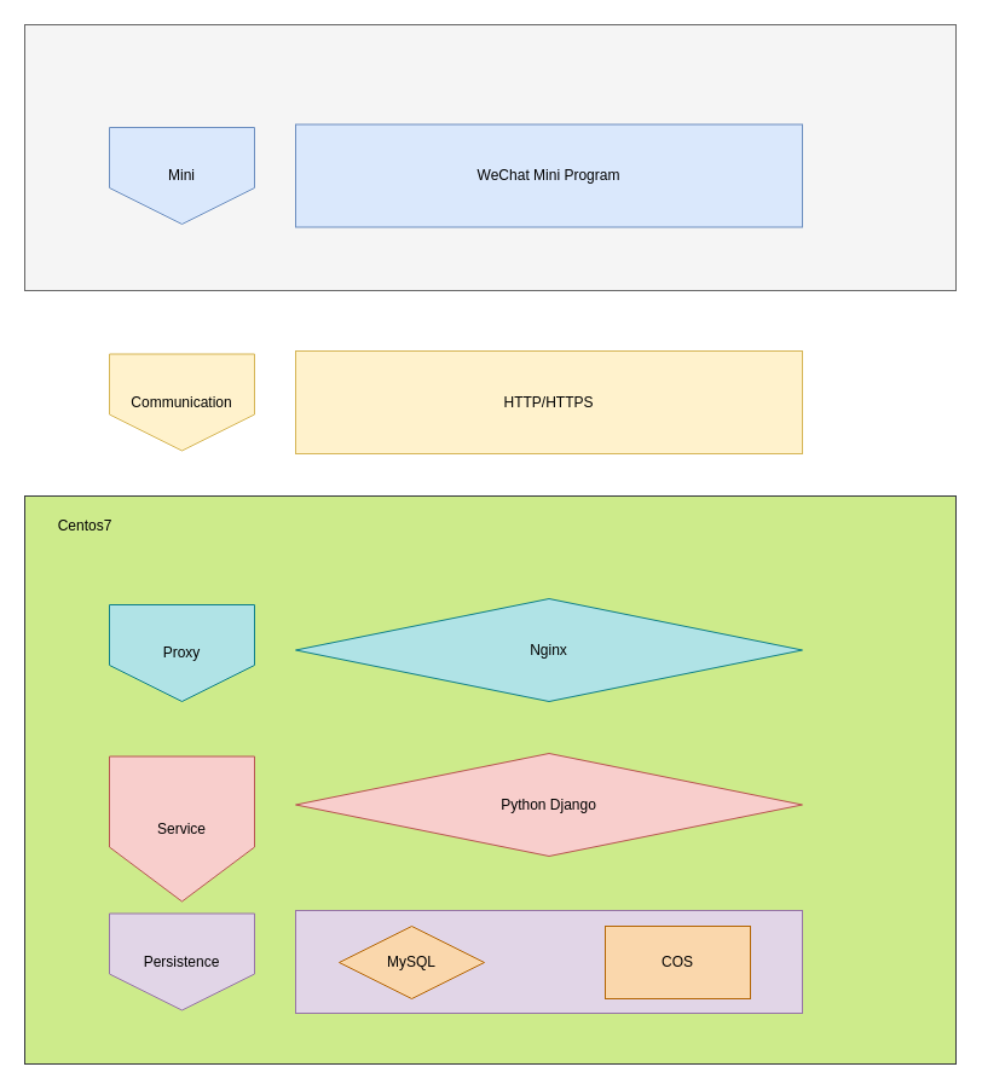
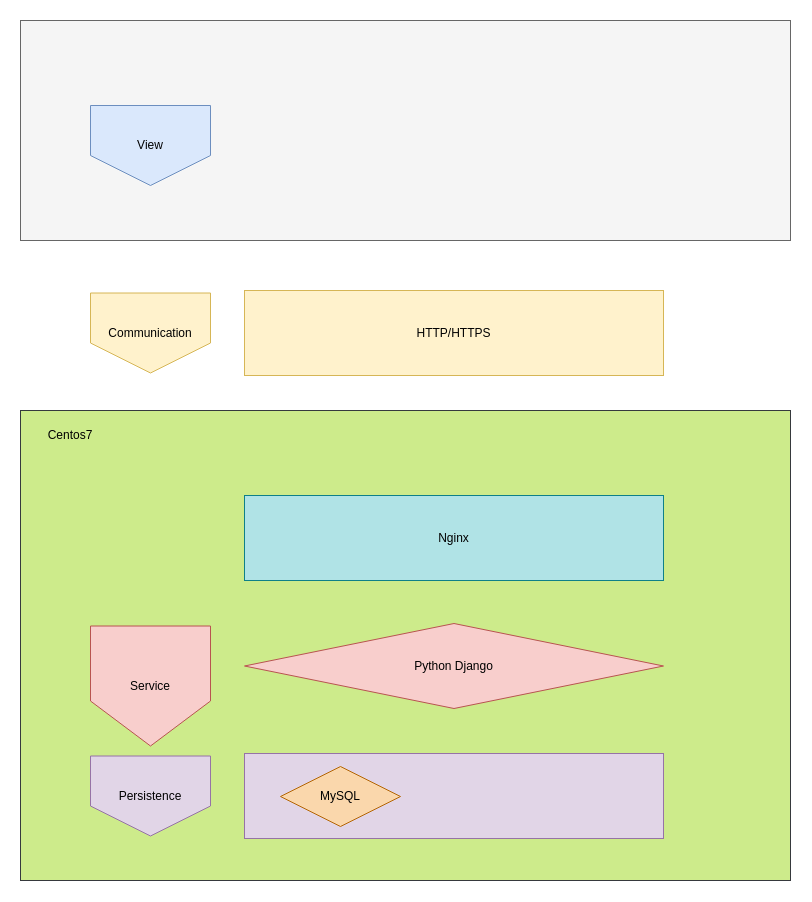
- <mxCell id="5" value="Mini" style="shape=offPageConnector;whiteSpace=wrap;html=1;fillColor=#dae8fc;strokeColor=#6c8ebf;" parent="1" vertex="1"><mxGeometry x="90" y="105" width="120" height="80" as="geometry" /></mxCell>
+ <mxCell id="5" value="View" style="shape=offPageConnector;whiteSpace=wrap;html=1;fillColor=#dae8fc;strokeColor=#6c8ebf;" parent="1" vertex="1"><mxGeometry x="90" y="105" width="120" height="80" as="geometry" /></mxCell>
- <mxCell id="4" value="WeChat Mini Program" style="rounded=0;whiteSpace=wrap;html=1;fillColor=#dae8fc;strokeColor=#6c8ebf;" parent="1" vertex="1"><mxGeometry x="244" y="102.5" width="419" height="85" as="geometry" /></mxCell>
- <mxCell id="15" value="Nginx" style="rhombus;whiteSpace=wrap;html=1;fillColor=#b0e3e6;strokeColor=#0e8088;" parent="1" vertex="1"><mxGeometry x="244" y="495" width="419" height="85" as="geometry" /></mxCell>
+ <mxCell id="15" value="Nginx" style="rounded=0;whiteSpace=wrap;html=1;fillColor=#b0e3e6;strokeColor=#0e8088;" parent="1" vertex="1"><mxGeometry x="244" y="495" width="419" height="85" as="geometry" /></mxCell>
- <mxCell id="16" value="Proxy" style="shape=offPageConnector;whiteSpace=wrap;html=1;fillColor=#b0e3e6;strokeColor=#0e8088;" parent="1" vertex="1"><mxGeometry x="90" y="500" width="120" height="80" as="geometry" /></mxCell>
- <mxCell id="13" value="COS" style="rounded=0;whiteSpace=wrap;html=1;fillColor=#fad7ac;strokeColor=#b46504;" parent="1" vertex="1"><mxGeometry x="500" y="766" width="120" height="60" as="geometry" /></mxCell>
